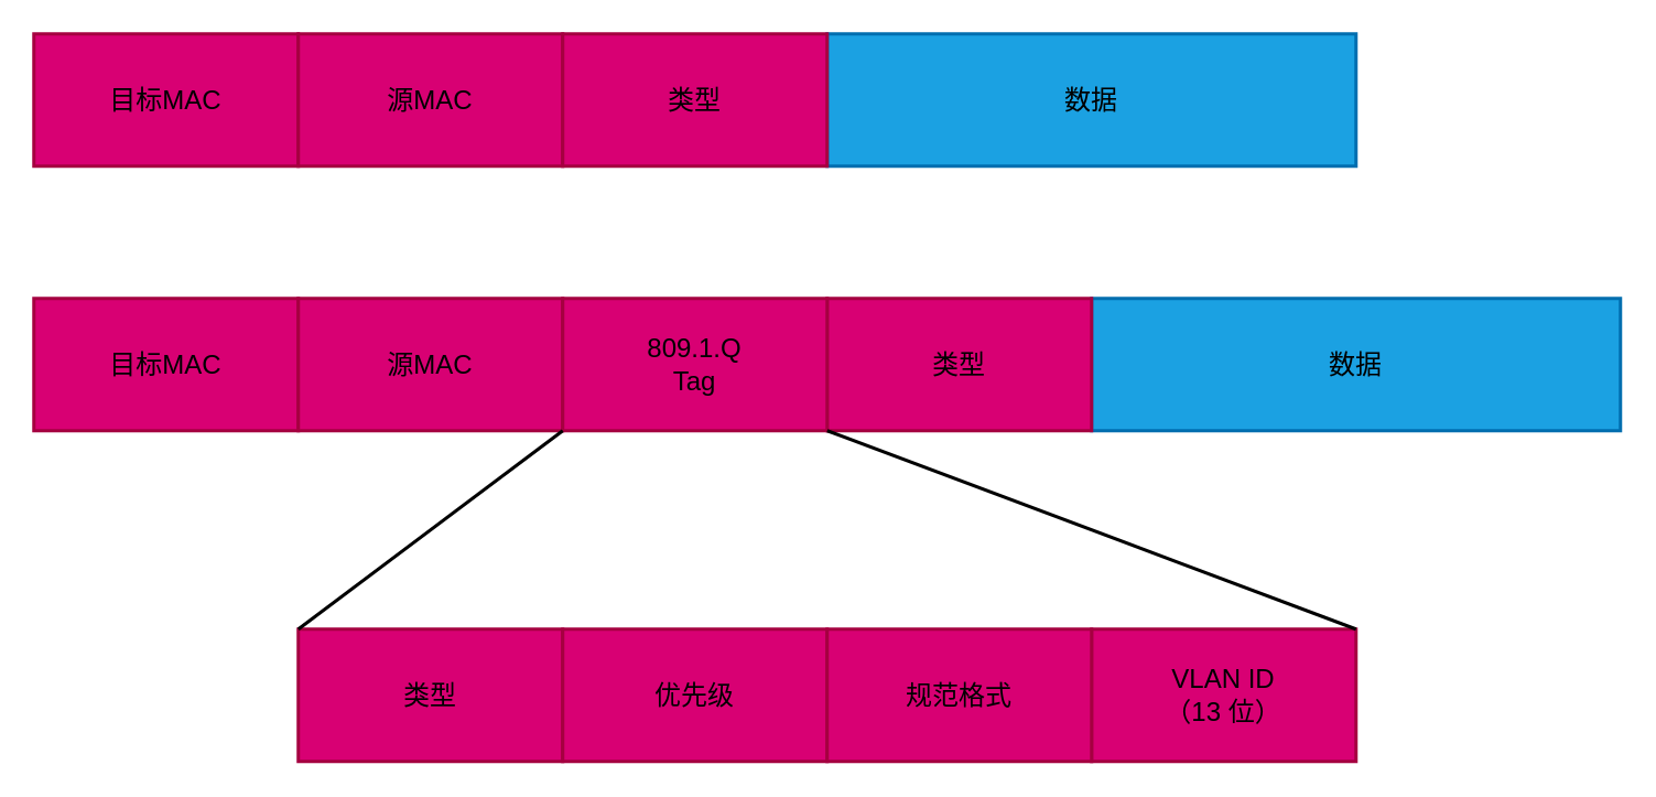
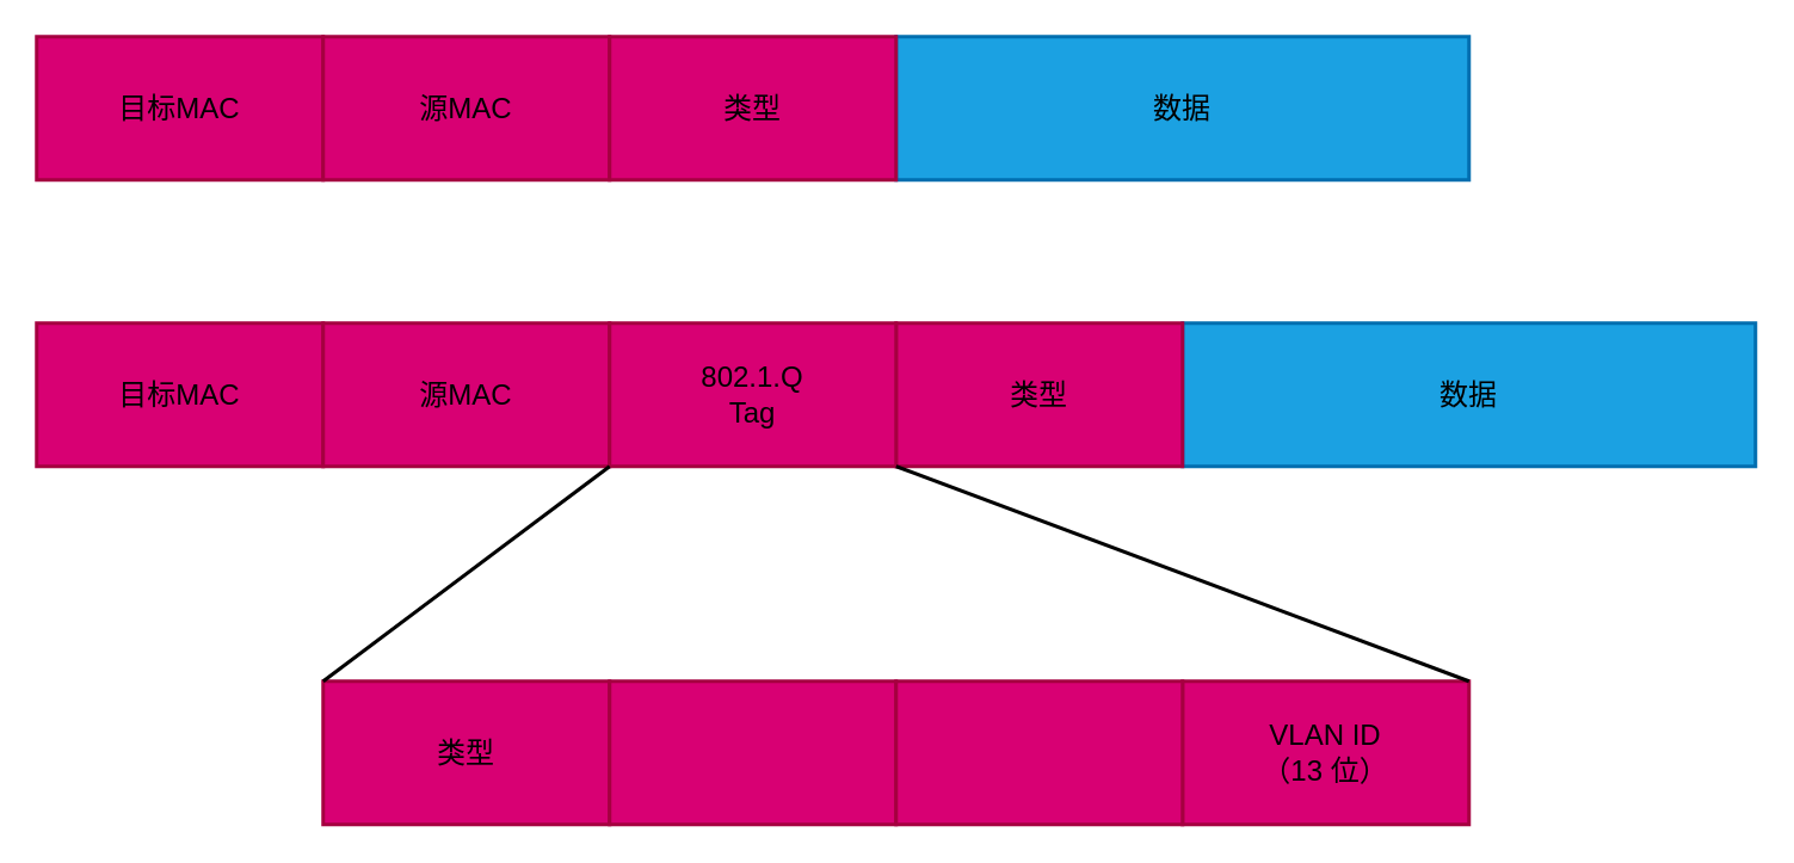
- <mxCell id="19" value="809.1.Q&lt;br&gt;Tag" style="text;html=1;strokeColor=none;fillColor=none;align=center;verticalAlign=middle;whiteSpace=wrap;rounded=0;labelBackgroundColor=none;fontSize=16;" vertex="1" parent="1"><mxGeometry x="340" y="180" width="160" height="80" as="geometry" /></mxCell>
+ <mxCell id="19" value="802.1.Q&lt;br&gt;Tag" style="text;html=1;strokeColor=none;fillColor=none;align=center;verticalAlign=middle;whiteSpace=wrap;rounded=0;labelBackgroundColor=none;fontSize=16;" vertex="1" parent="1"><mxGeometry x="340" y="180" width="160" height="80" as="geometry" /></mxCell>
- <mxCell id="23" value="优先级" style="text;html=1;strokeColor=none;fillColor=none;align=center;verticalAlign=middle;whiteSpace=wrap;rounded=0;labelBackgroundColor=none;fontSize=16;" vertex="1" parent="1"><mxGeometry x="340" y="380" width="160" height="80" as="geometry" /></mxCell>
- <mxCell id="27" value="规范格式" style="text;html=1;strokeColor=none;fillColor=none;align=center;verticalAlign=middle;whiteSpace=wrap;rounded=0;labelBackgroundColor=none;fontSize=16;" vertex="1" parent="1"><mxGeometry x="500" y="380" width="160" height="80" as="geometry" /></mxCell>
